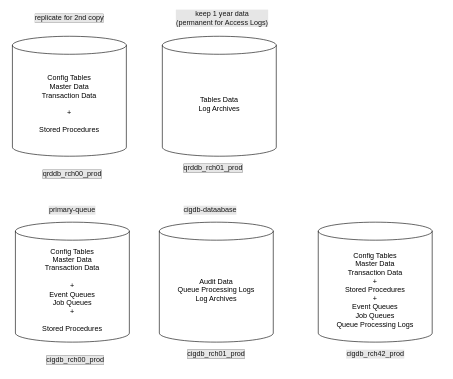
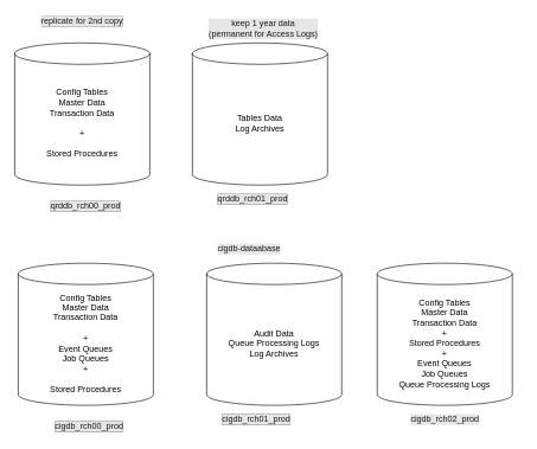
- <mxCell id="14" value="keep 1 year data&lt;br&gt;(permanent for Access Logs)" style="text;html=1;strokeColor=none;fillColor=none;align=center;verticalAlign=middle;whiteSpace=wrap;rounded=0;labelBackgroundColor=#E6E6E6;fontColor=#171717;" parent="1" vertex="1"><mxGeometry x="280" y="20" width="180" height="20" as="geometry" /></mxCell>
+ <mxCell id="14" value="keep 1 year data&lt;br&gt;(permanent for Access Logs)" style="text;html=1;strokeColor=none;fillColor=none;align=center;verticalAlign=middle;whiteSpace=wrap;rounded=0;labelBackgroundColor=#E6E6E6;fontColor=#171717;" parent="1" vertex="1"><mxGeometry x="280" y="30" width="180" height="20" as="geometry" /></mxCell>
- <mxCell id="19" value="primary-queue" style="text;html=1;strokeColor=none;fillColor=none;align=center;verticalAlign=middle;whiteSpace=wrap;rounded=0;labelBackgroundColor=#E6E6E6;fontColor=#171717;" vertex="1" parent="1"><mxGeometry x="30" y="340" width="180" height="20" as="geometry" /></mxCell>
- <mxCell id="7" value="Audit Data&lt;br&gt;Queue Processing Logs&lt;br&gt;Log Archives" style="shape=cylinder3;whiteSpace=wrap;html=1;boundedLbl=1;backgroundOutline=1;size=15;" parent="1" vertex="1"><mxGeometry x="265" y="370" width="190" height="200" as="geometry" /></mxCell>
+ <mxCell id="7" value="Audit Data&lt;br&gt;Queue Processing Logs&lt;br&gt;Log Archives" style="shape=cylinder3;whiteSpace=wrap;html=1;boundedLbl=1;backgroundOutline=1;size=15;" parent="1" vertex="1"><mxGeometry x="290" y="370" width="190" height="200" as="geometry" /></mxCell>
- <mxCell id="10" value="cigdb_rch42_prod" style="text;html=1;strokeColor=none;fillColor=none;align=center;verticalAlign=middle;whiteSpace=wrap;rounded=0;labelBackgroundColor=#E6E6E6;fontColor=#171717;" parent="1" vertex="1"><mxGeometry x="517.5" y="580" width="215" height="20" as="geometry" /></mxCell>
+ <mxCell id="10" value="cigdb_rch02_prod" style="text;html=1;strokeColor=none;fillColor=none;align=center;verticalAlign=middle;whiteSpace=wrap;rounded=0;labelBackgroundColor=#E6E6E6;fontColor=#171717;" parent="1" vertex="1"><mxGeometry x="517.5" y="580" width="215" height="20" as="geometry" /></mxCell>
